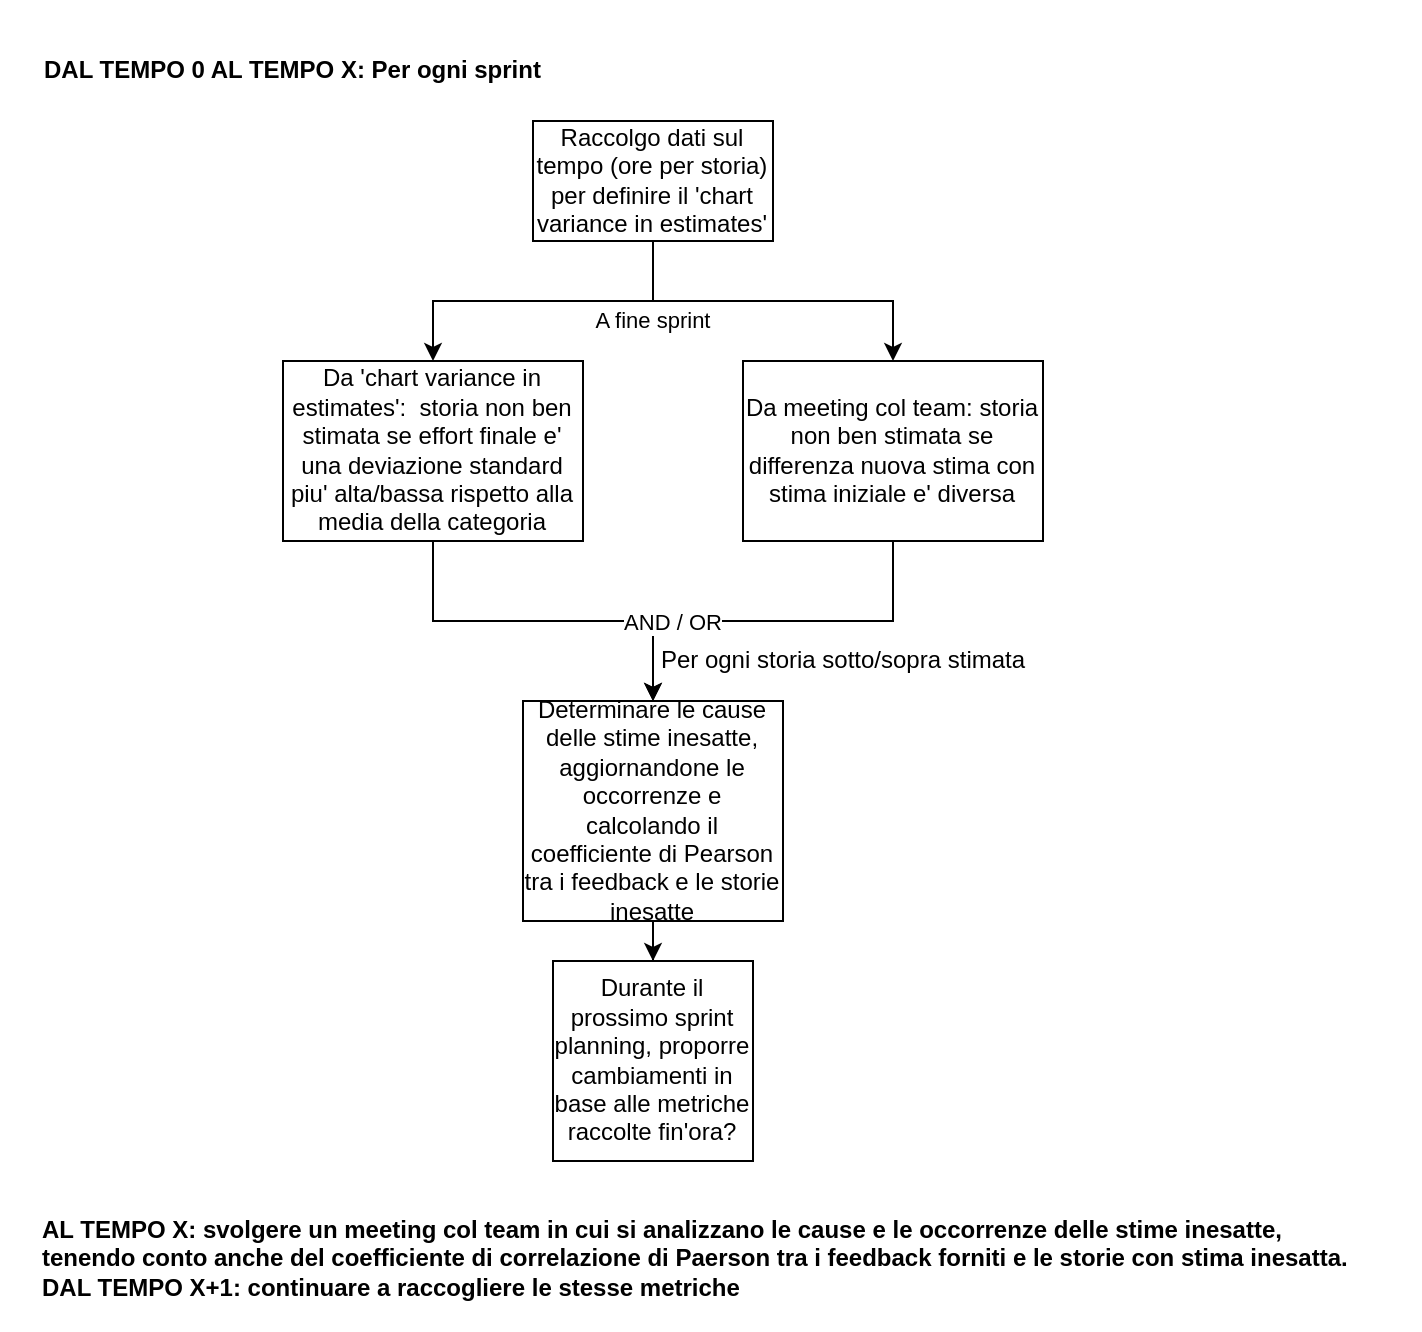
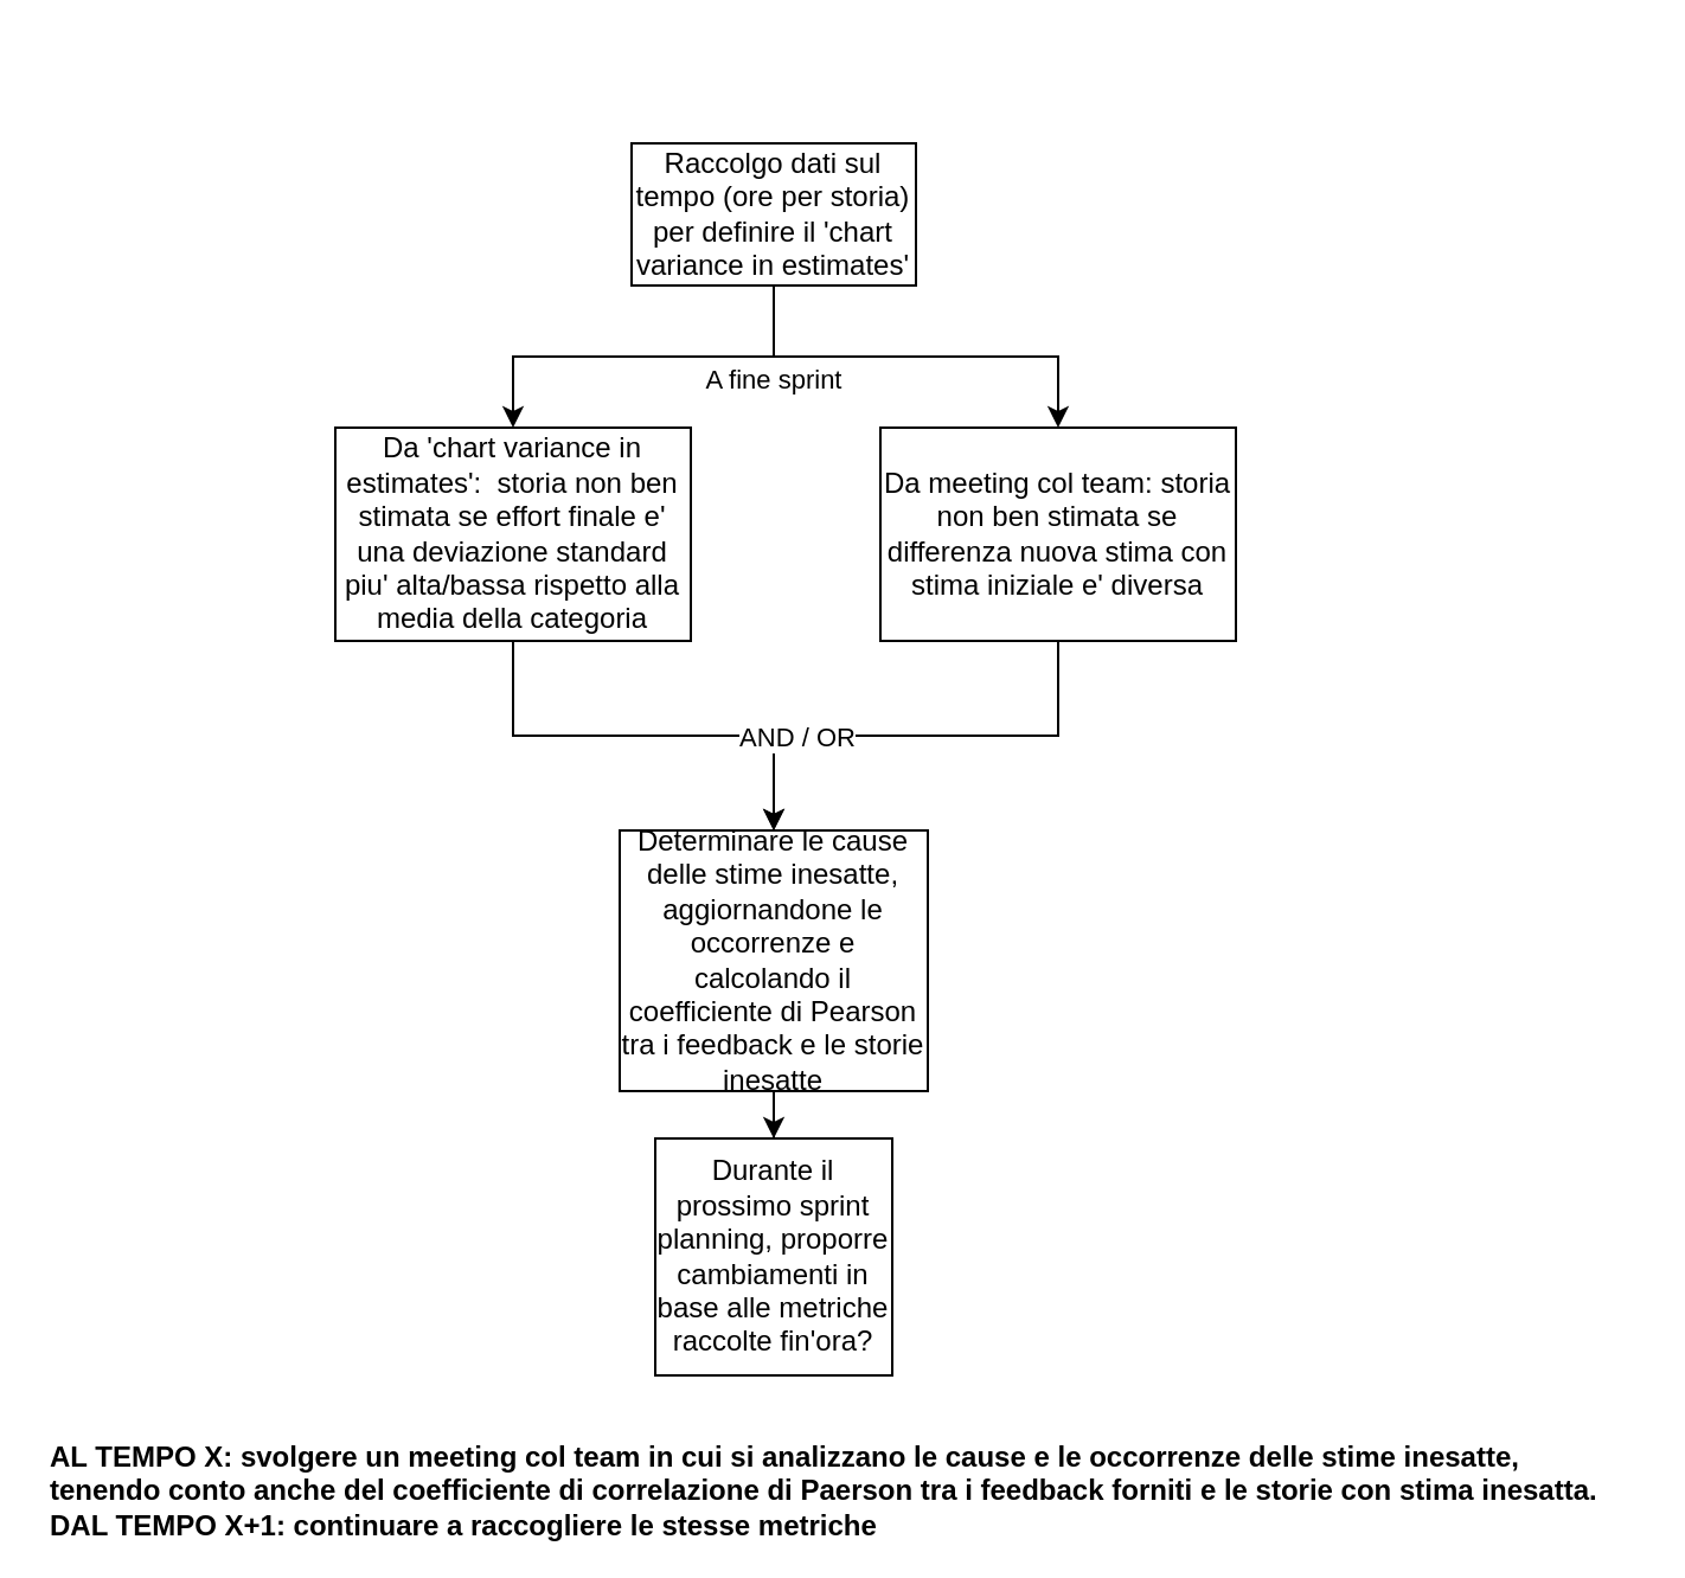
- <mxCell id="15" value="&lt;div style=&quot;&quot;&gt;&lt;b&gt;DAL TEMPO 0 AL TEMPO X: Per ogni sprint&lt;/b&gt;&lt;/div&gt;" style="text;html=1;strokeColor=none;fillColor=none;align=left;verticalAlign=middle;whiteSpace=wrap;rounded=0;" vertex="1" parent="1"><mxGeometry x="20" y="20" width="669" height="30" as="geometry" /></mxCell>
- <mxCell id="12" value="Per ogni storia sotto/sopra stimata" style="text;html=1;align=center;verticalAlign=middle;resizable=0;points=[];autosize=1;strokeColor=none;fillColor=none;" parent="1" vertex="1"><mxGeometry x="321" y="320" width="200" height="20" as="geometry" /></mxCell>
